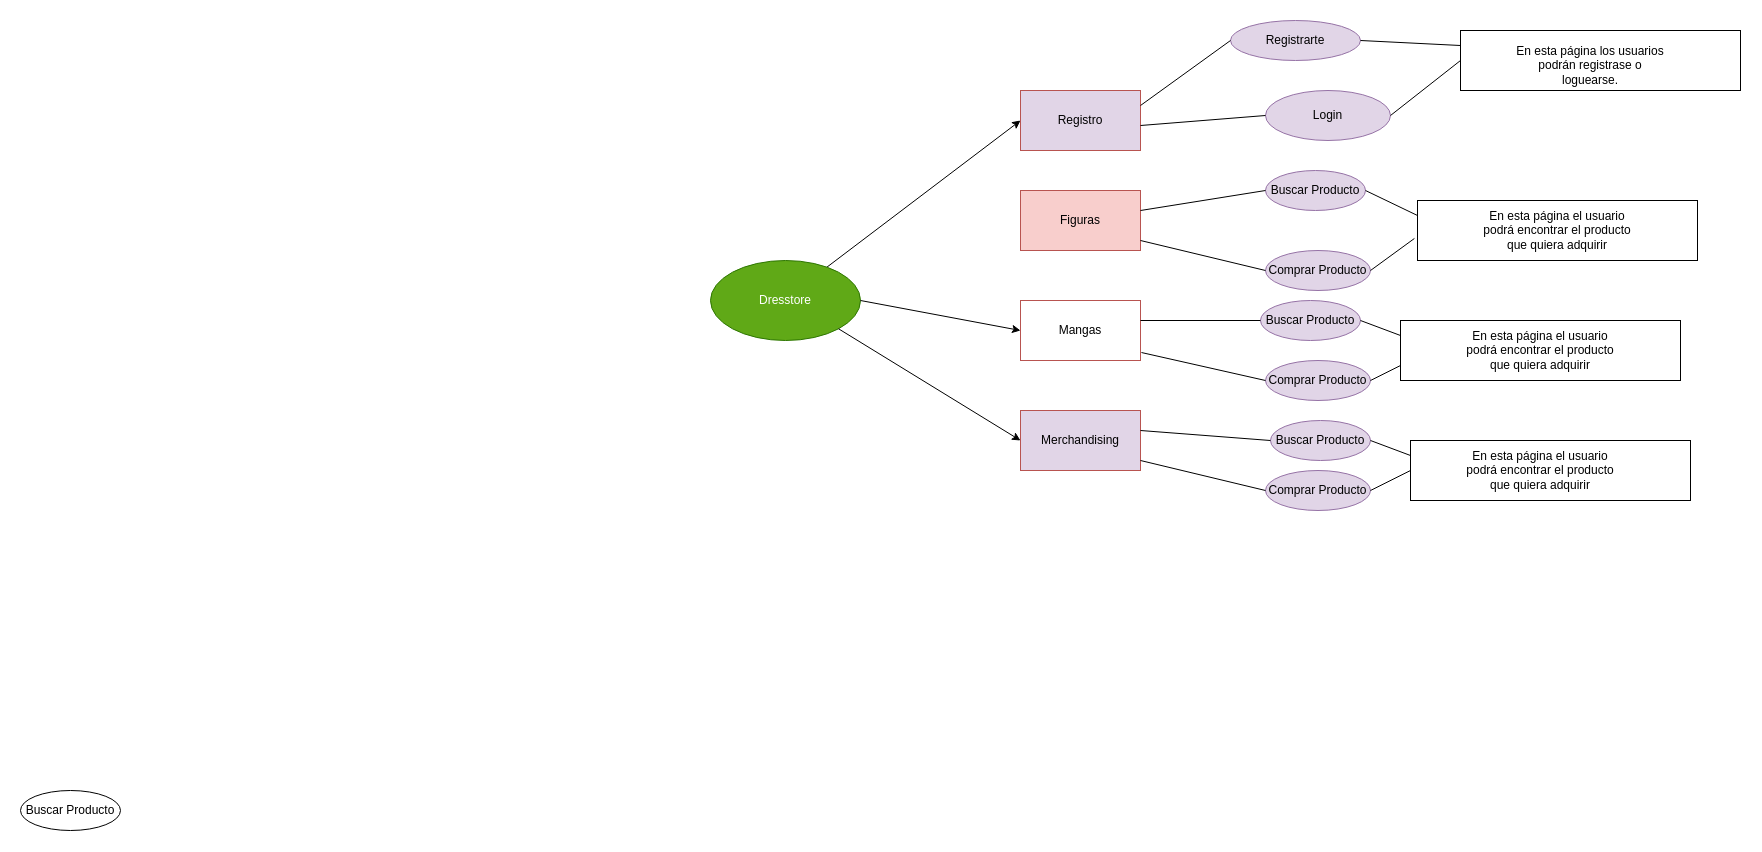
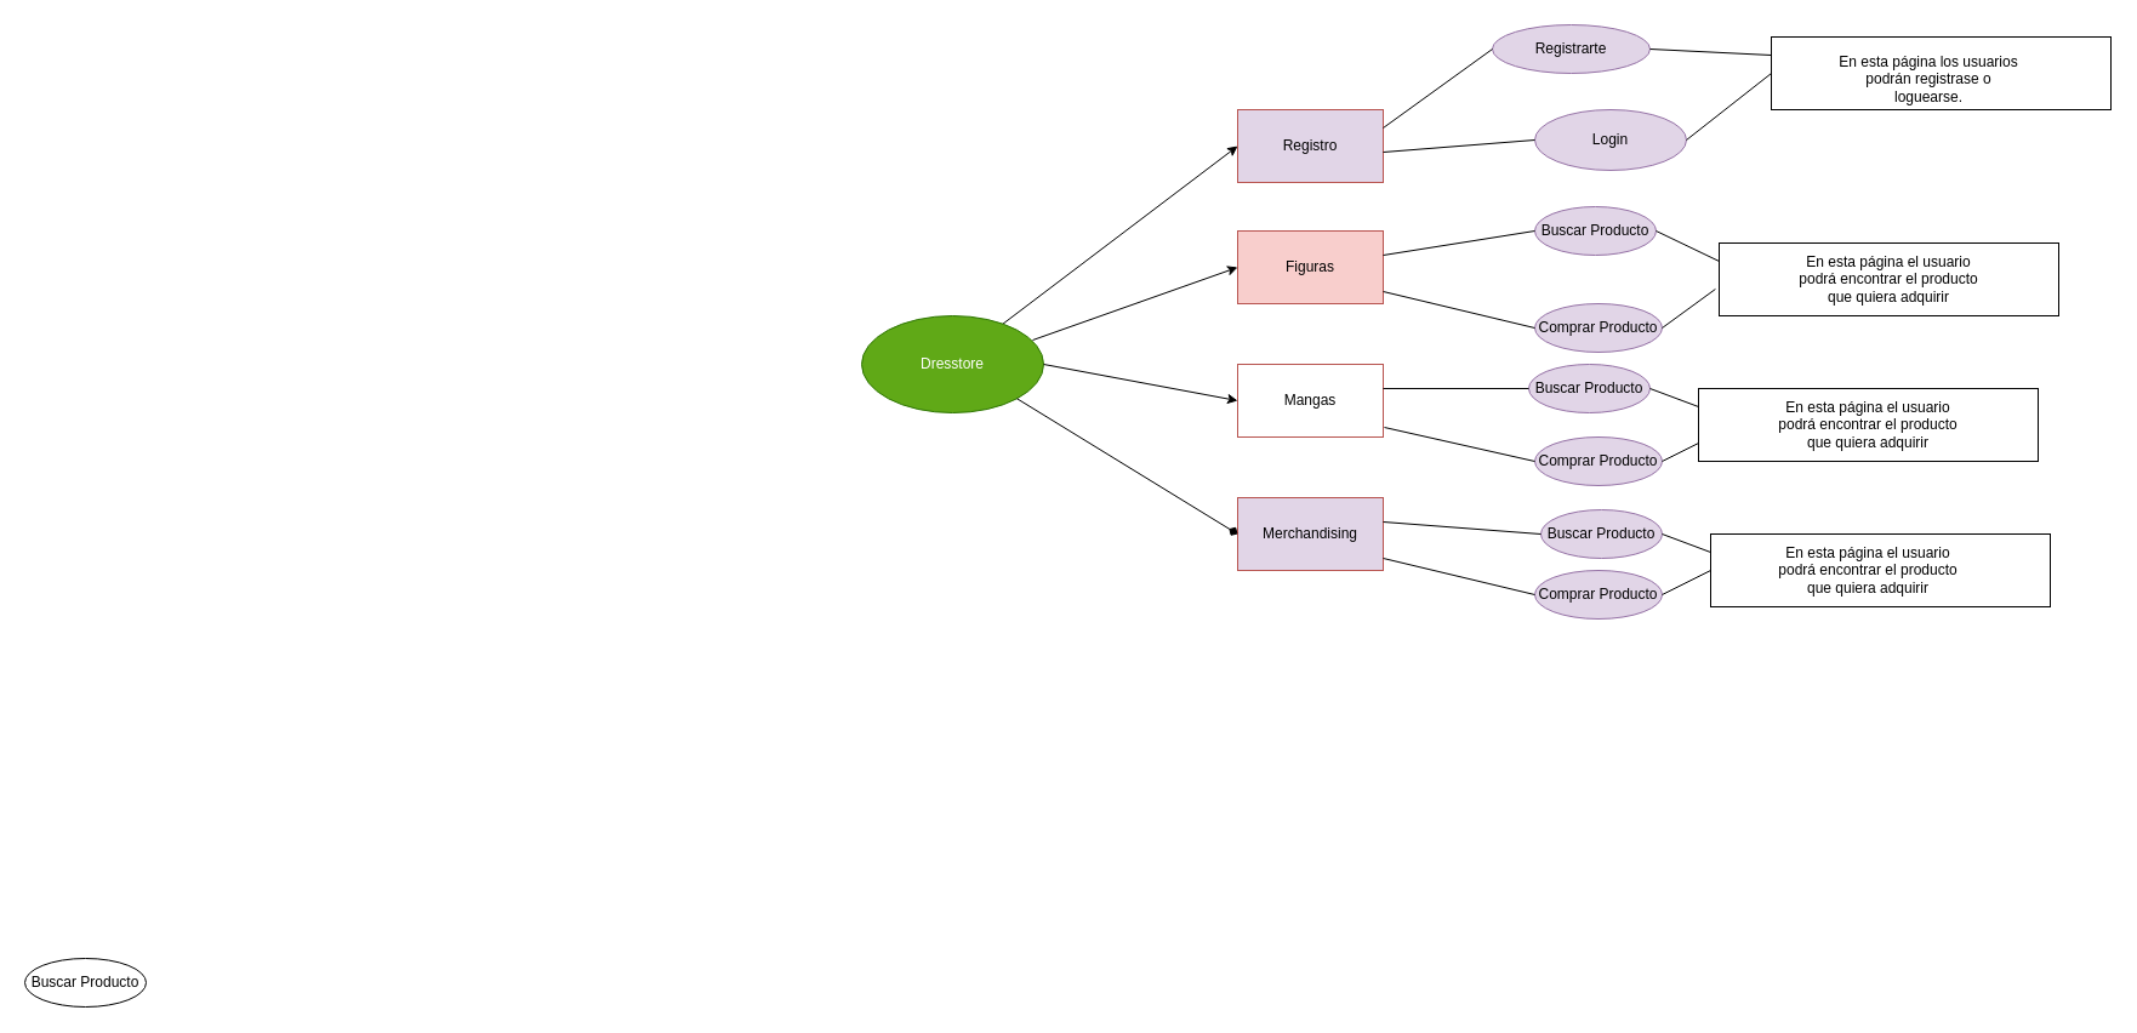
+ <mxCell id="8" value="" style="endArrow=classic;html=1;rounded=0;exitX=0.94;exitY=0.25;exitDx=0;exitDy=0;exitPerimeter=0;entryX=0;entryY=0.5;entryDx=0;entryDy=0;" parent="1" source="3" target="5" edge="1"><mxGeometry width="50" height="50" relative="1" as="geometry"><mxPoint x="860" y="290" as="sourcePoint" /><mxPoint x="910" y="240" as="targetPoint" /></mxGeometry></mxCell>
- <mxCell id="10" value="" style="endArrow=classic;html=1;rounded=0;exitX=1;exitY=1;exitDx=0;exitDy=0;entryX=0;entryY=0.5;entryDx=0;entryDy=0;" parent="1" source="3" target="7" edge="1"><mxGeometry width="50" height="50" relative="1" as="geometry"><mxPoint x="890" y="420" as="sourcePoint" /><mxPoint x="940" y="370" as="targetPoint" /></mxGeometry></mxCell>
+ <mxCell id="10" value="" style="endArrow=diamond;html=1;rounded=0;exitX=1;exitY=1;exitDx=0;exitDy=0;entryX=0;entryY=0.5;entryDx=0;entryDy=0;" parent="1" source="3" target="7" edge="1"><mxGeometry width="50" height="50" relative="1" as="geometry"><mxPoint x="890" y="420" as="sourcePoint" /><mxPoint x="940" y="370" as="targetPoint" /></mxGeometry></mxCell>
